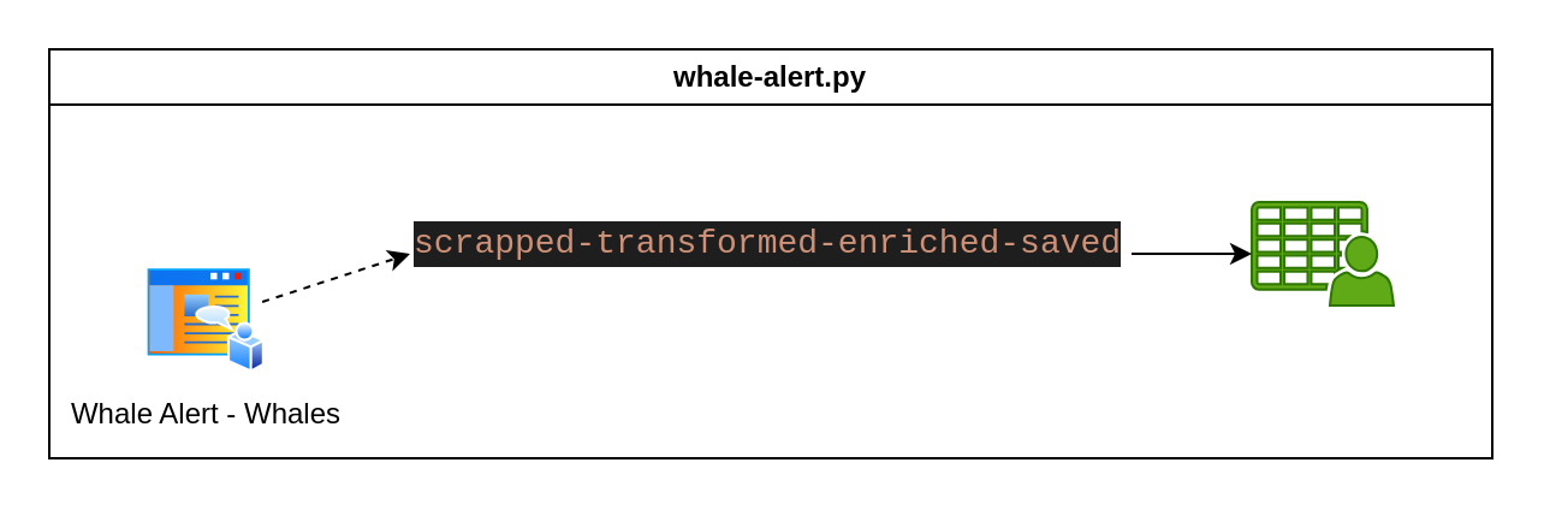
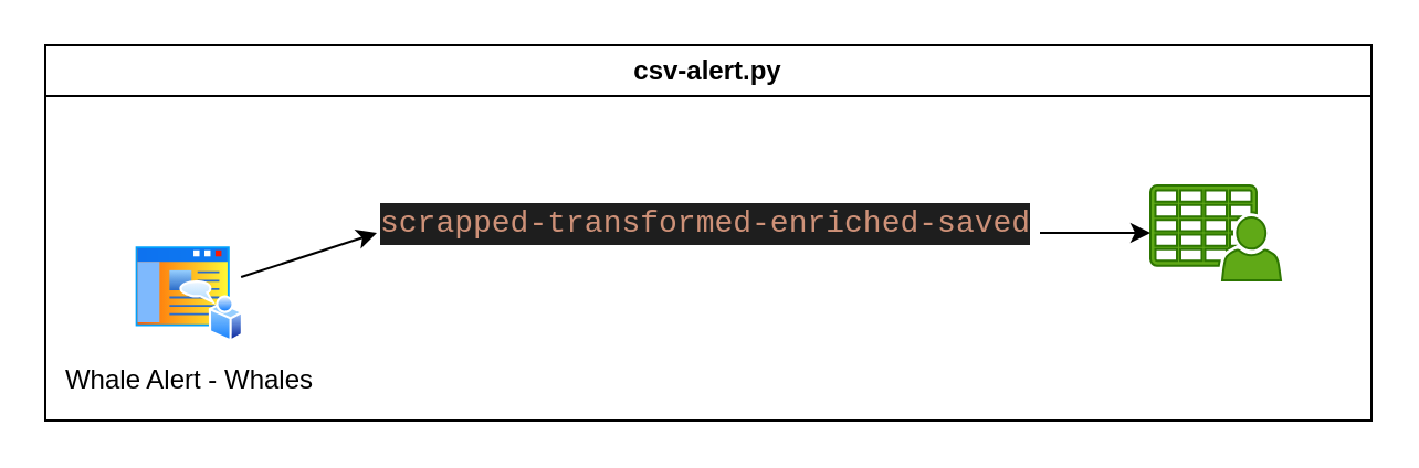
- <mxCell id="7" value="whale-alert.py" style="swimlane;whiteSpace=wrap;html=1;" vertex="1" parent="1"><mxGeometry x="20" y="20" width="600" height="170" as="geometry" /></mxCell>
+ <mxCell id="7" value="csv-alert.py" style="swimlane;whiteSpace=wrap;html=1;" vertex="1" parent="1"><mxGeometry x="20" y="20" width="600" height="170" as="geometry" /></mxCell>
- <mxCell id="2" style="edgeStyle=none;html=1;entryX=0;entryY=0.5;entryDx=0;entryDy=0;dashed=1;" edge="1" parent="1" source="3" target="6"><mxGeometry relative="1" as="geometry" /></mxCell>
+ <mxCell id="2" style="edgeStyle=none;html=1;entryX=0;entryY=0.5;entryDx=0;entryDy=0;" edge="1" parent="1" source="3" target="6"><mxGeometry relative="1" as="geometry" /></mxCell>
